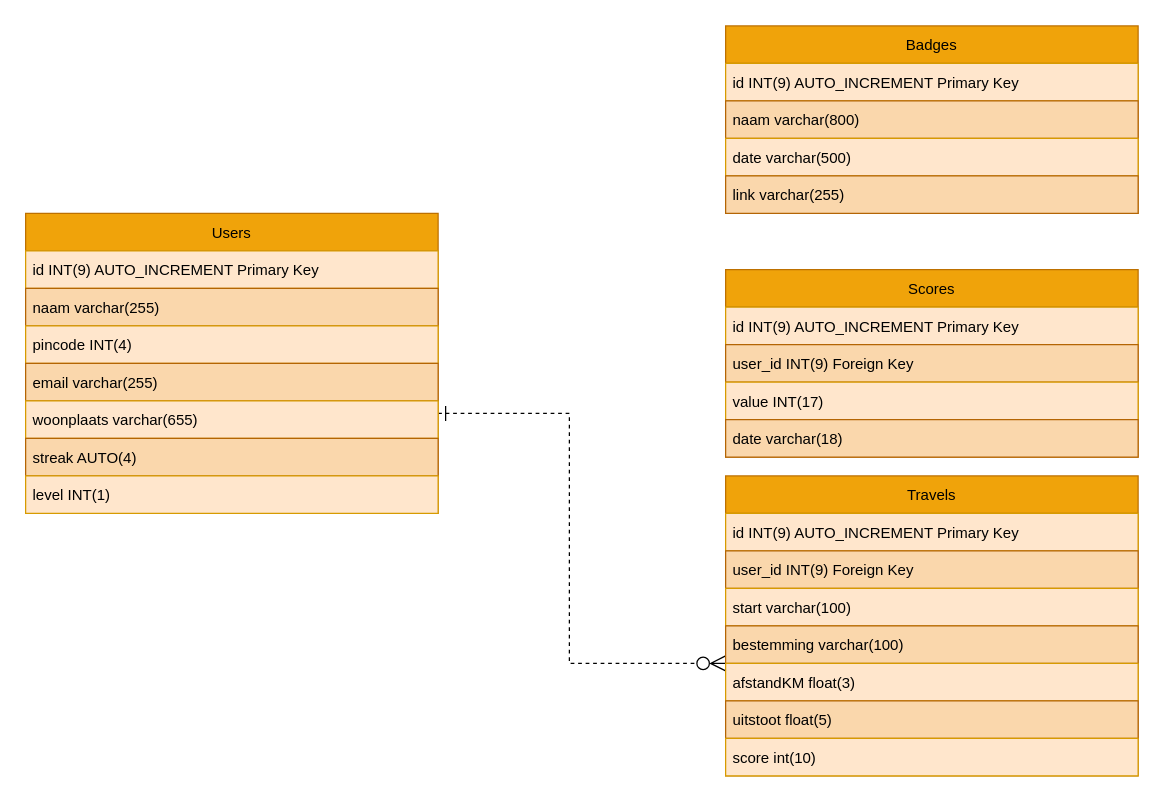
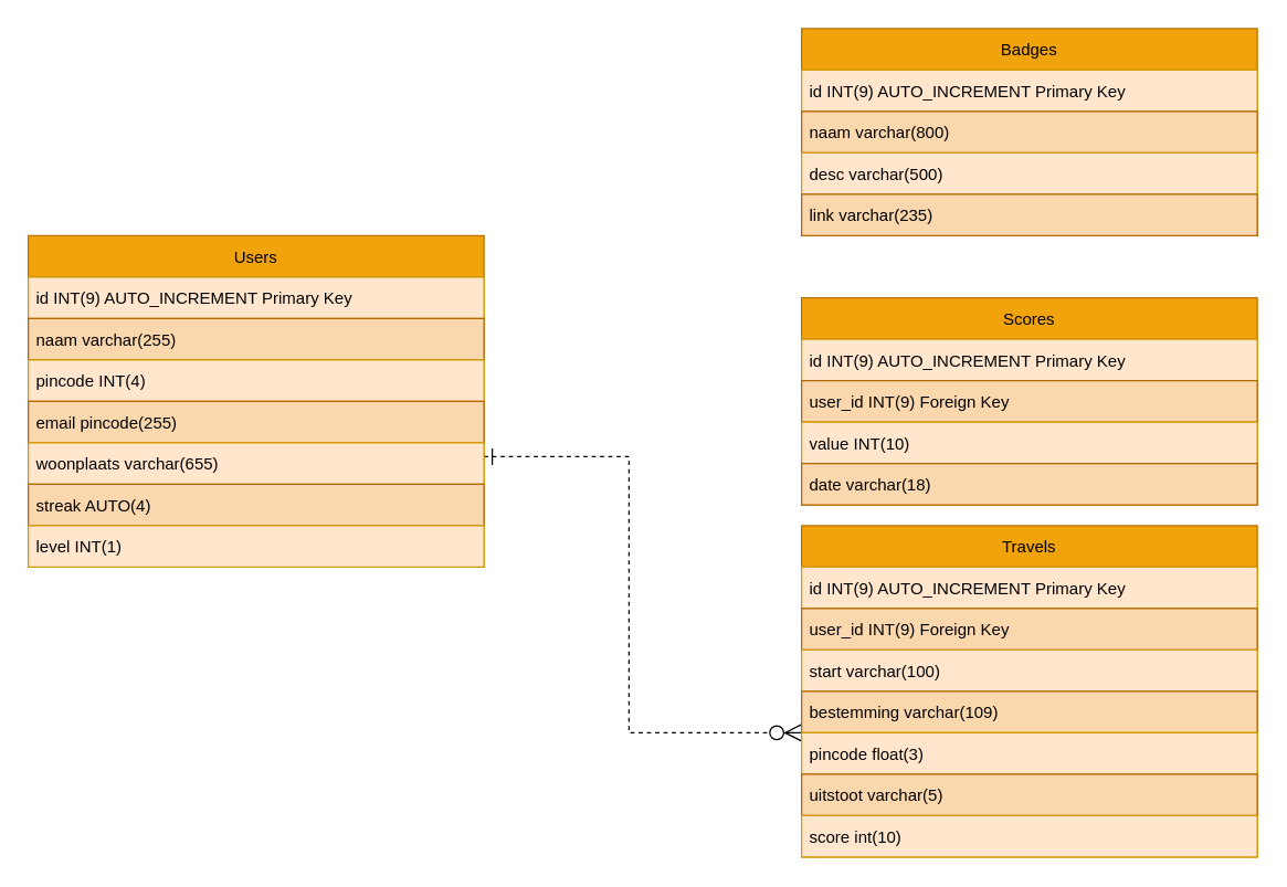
- <mxCell id="19" value="date varchar(500)" style="text;strokeColor=#d79b00;fillColor=#ffe6cc;align=left;verticalAlign=middle;spacingLeft=4;spacingRight=4;overflow=hidden;points=[[0,0.5],[1,0.5]];portConstraint=eastwest;rotatable=0;" vertex="1" parent="16"><mxGeometry y="90" width="330" height="30" as="geometry" /></mxCell>
+ <mxCell id="19" value="desc varchar(500)" style="text;strokeColor=#d79b00;fillColor=#ffe6cc;align=left;verticalAlign=middle;spacingLeft=4;spacingRight=4;overflow=hidden;points=[[0,0.5],[1,0.5]];portConstraint=eastwest;rotatable=0;" vertex="1" parent="16"><mxGeometry y="90" width="330" height="30" as="geometry" /></mxCell>
- <mxCell id="20" value="link varchar(255)" style="text;strokeColor=#b46504;fillColor=#fad7ac;align=left;verticalAlign=middle;spacingLeft=4;spacingRight=4;overflow=hidden;points=[[0,0.5],[1,0.5]];portConstraint=eastwest;rotatable=0;" vertex="1" parent="16"><mxGeometry y="120" width="330" height="30" as="geometry" /></mxCell>
+ <mxCell id="20" value="link varchar(235)" style="text;strokeColor=#b46504;fillColor=#fad7ac;align=left;verticalAlign=middle;spacingLeft=4;spacingRight=4;overflow=hidden;points=[[0,0.5],[1,0.5]];portConstraint=eastwest;rotatable=0;" vertex="1" parent="16"><mxGeometry y="120" width="330" height="30" as="geometry" /></mxCell>
- <mxCell id="7" value="email varchar(255)" style="text;strokeColor=#b46504;fillColor=#fad7ac;align=left;verticalAlign=middle;spacingLeft=4;spacingRight=4;overflow=hidden;points=[[0,0.5],[1,0.5]];portConstraint=eastwest;rotatable=0;" vertex="1" parent="3"><mxGeometry y="120" width="330" height="30" as="geometry" /></mxCell>
+ <mxCell id="7" value="email pincode(255)" style="text;strokeColor=#b46504;fillColor=#fad7ac;align=left;verticalAlign=middle;spacingLeft=4;spacingRight=4;overflow=hidden;points=[[0,0.5],[1,0.5]];portConstraint=eastwest;rotatable=0;" vertex="1" parent="3"><mxGeometry y="120" width="330" height="30" as="geometry" /></mxCell>
- <mxCell id="14" value="value INT(17)" style="text;strokeColor=#d79b00;fillColor=#ffe6cc;align=left;verticalAlign=middle;spacingLeft=4;spacingRight=4;overflow=hidden;points=[[0,0.5],[1,0.5]];portConstraint=eastwest;rotatable=0;" vertex="1" parent="11"><mxGeometry y="90" width="330" height="30" as="geometry" /></mxCell>
+ <mxCell id="14" value="value INT(10)" style="text;strokeColor=#d79b00;fillColor=#ffe6cc;align=left;verticalAlign=middle;spacingLeft=4;spacingRight=4;overflow=hidden;points=[[0,0.5],[1,0.5]];portConstraint=eastwest;rotatable=0;" vertex="1" parent="11"><mxGeometry y="90" width="330" height="30" as="geometry" /></mxCell>
- <mxCell id="25" value="bestemming varchar(100)" style="text;strokeColor=#b46504;fillColor=#fad7ac;align=left;verticalAlign=middle;spacingLeft=4;spacingRight=4;overflow=hidden;points=[[0,0.5],[1,0.5]];portConstraint=eastwest;rotatable=0;" vertex="1" parent="21"><mxGeometry y="120" width="330" height="30" as="geometry" /></mxCell>
+ <mxCell id="25" value="bestemming varchar(109)" style="text;strokeColor=#b46504;fillColor=#fad7ac;align=left;verticalAlign=middle;spacingLeft=4;spacingRight=4;overflow=hidden;points=[[0,0.5],[1,0.5]];portConstraint=eastwest;rotatable=0;" vertex="1" parent="21"><mxGeometry y="120" width="330" height="30" as="geometry" /></mxCell>
- <mxCell id="26" value="afstandKM float(3)" style="text;strokeColor=#d79b00;fillColor=#ffe6cc;align=left;verticalAlign=middle;spacingLeft=4;spacingRight=4;overflow=hidden;points=[[0,0.5],[1,0.5]];portConstraint=eastwest;rotatable=0;" vertex="1" parent="21"><mxGeometry y="150" width="330" height="30" as="geometry" /></mxCell>
+ <mxCell id="26" value="pincode float(3)" style="text;strokeColor=#d79b00;fillColor=#ffe6cc;align=left;verticalAlign=middle;spacingLeft=4;spacingRight=4;overflow=hidden;points=[[0,0.5],[1,0.5]];portConstraint=eastwest;rotatable=0;" vertex="1" parent="21"><mxGeometry y="150" width="330" height="30" as="geometry" /></mxCell>
- <mxCell id="27" value="uitstoot float(5)" style="text;strokeColor=#b46504;fillColor=#fad7ac;align=left;verticalAlign=middle;spacingLeft=4;spacingRight=4;overflow=hidden;points=[[0,0.5],[1,0.5]];portConstraint=eastwest;rotatable=0;" vertex="1" parent="21"><mxGeometry y="180" width="330" height="30" as="geometry" /></mxCell>
+ <mxCell id="27" value="uitstoot varchar(5)" style="text;strokeColor=#b46504;fillColor=#fad7ac;align=left;verticalAlign=middle;spacingLeft=4;spacingRight=4;overflow=hidden;points=[[0,0.5],[1,0.5]];portConstraint=eastwest;rotatable=0;" vertex="1" parent="21"><mxGeometry y="180" width="330" height="30" as="geometry" /></mxCell>
